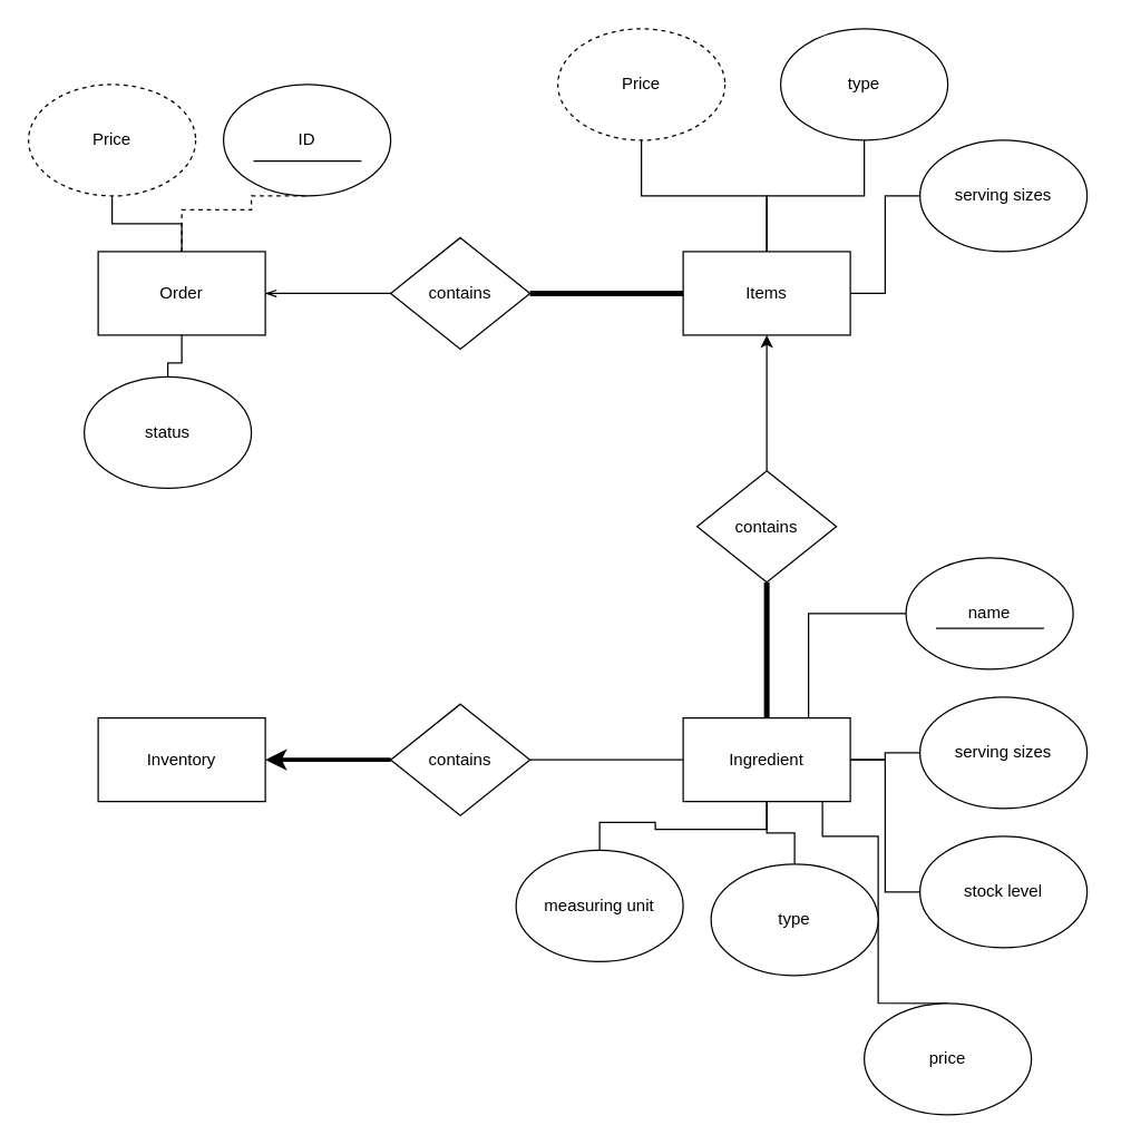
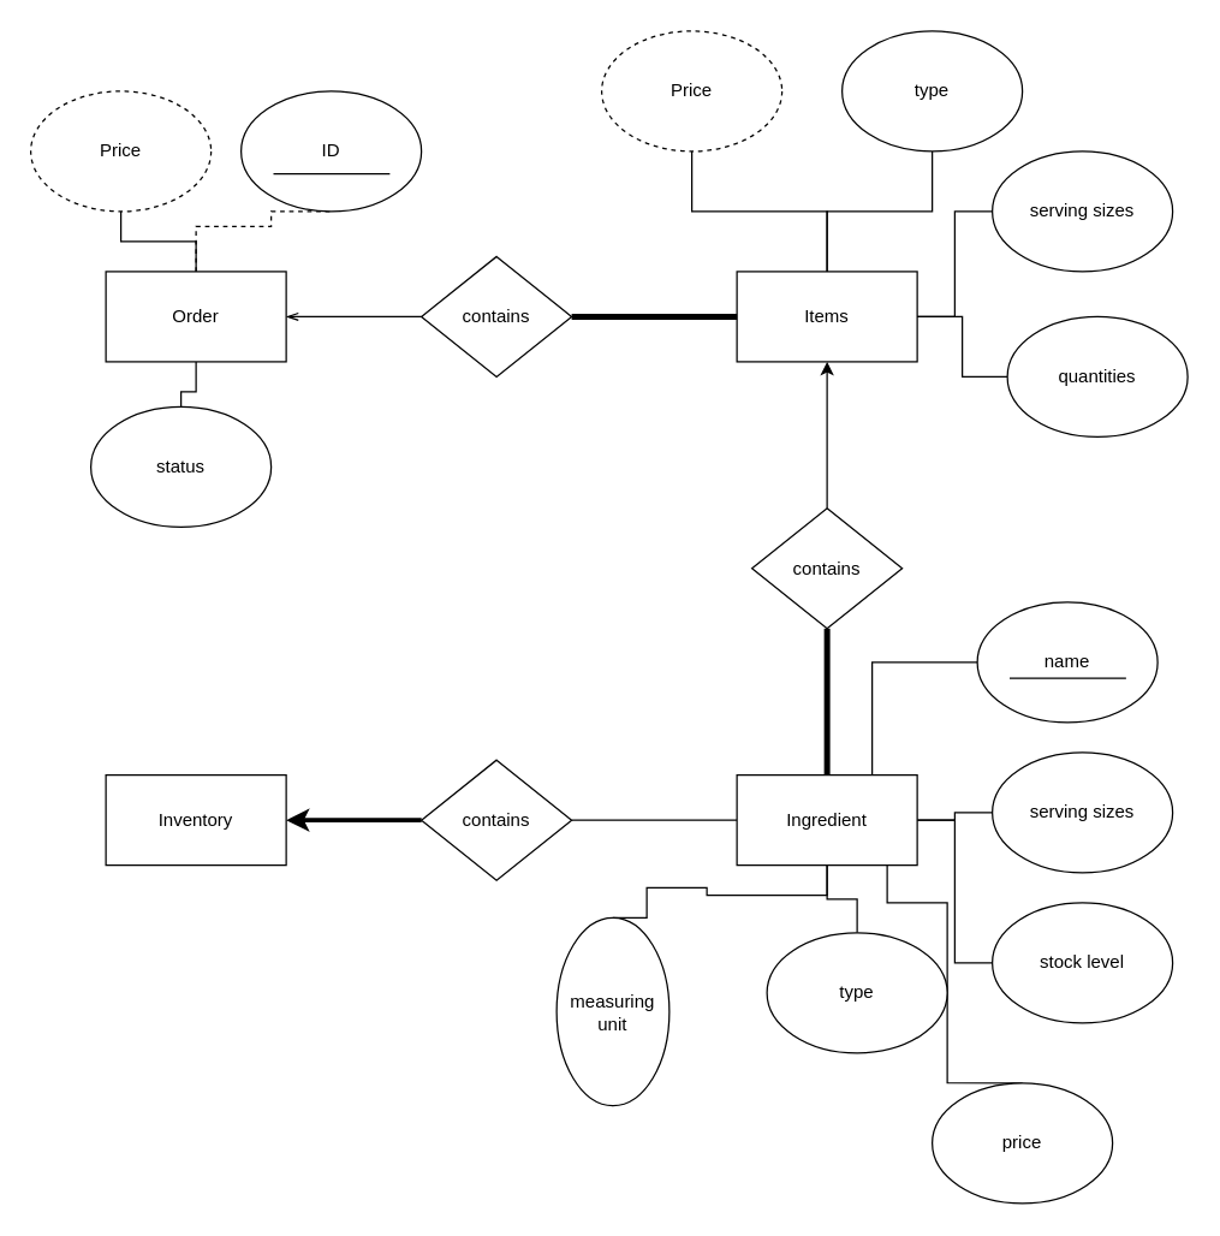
+ <mxCell id="31" style="edgeStyle=orthogonalEdgeStyle;rounded=0;orthogonalLoop=1;jettySize=auto;html=1;entryX=1;entryY=0.5;entryDx=0;entryDy=0;startArrow=none;startFill=0;endArrow=none;endFill=0;strokeWidth=1;" edge="1" parent="1" source="32" target="9"><mxGeometry relative="1" as="geometry"><Array as="points"><mxPoint x="640" y="250" /><mxPoint x="640" y="210" /></Array></mxGeometry></mxCell>
+ <mxCell id="32" value="quantities" style="ellipse;whiteSpace=wrap;html=1;" vertex="1" parent="1"><mxGeometry x="670" y="210" width="120" height="80" as="geometry" /></mxCell>
- <mxCell id="38" value="measuring unit" style="ellipse;whiteSpace=wrap;html=1;" vertex="1" parent="1"><mxGeometry x="370" y="610" width="120" height="80" as="geometry" /></mxCell>
+ <mxCell id="38" value="measuring unit" style="ellipse;whiteSpace=wrap;html=1;" vertex="1" parent="1"><mxGeometry x="370" y="610" width="75" height="125" as="geometry" /></mxCell>
